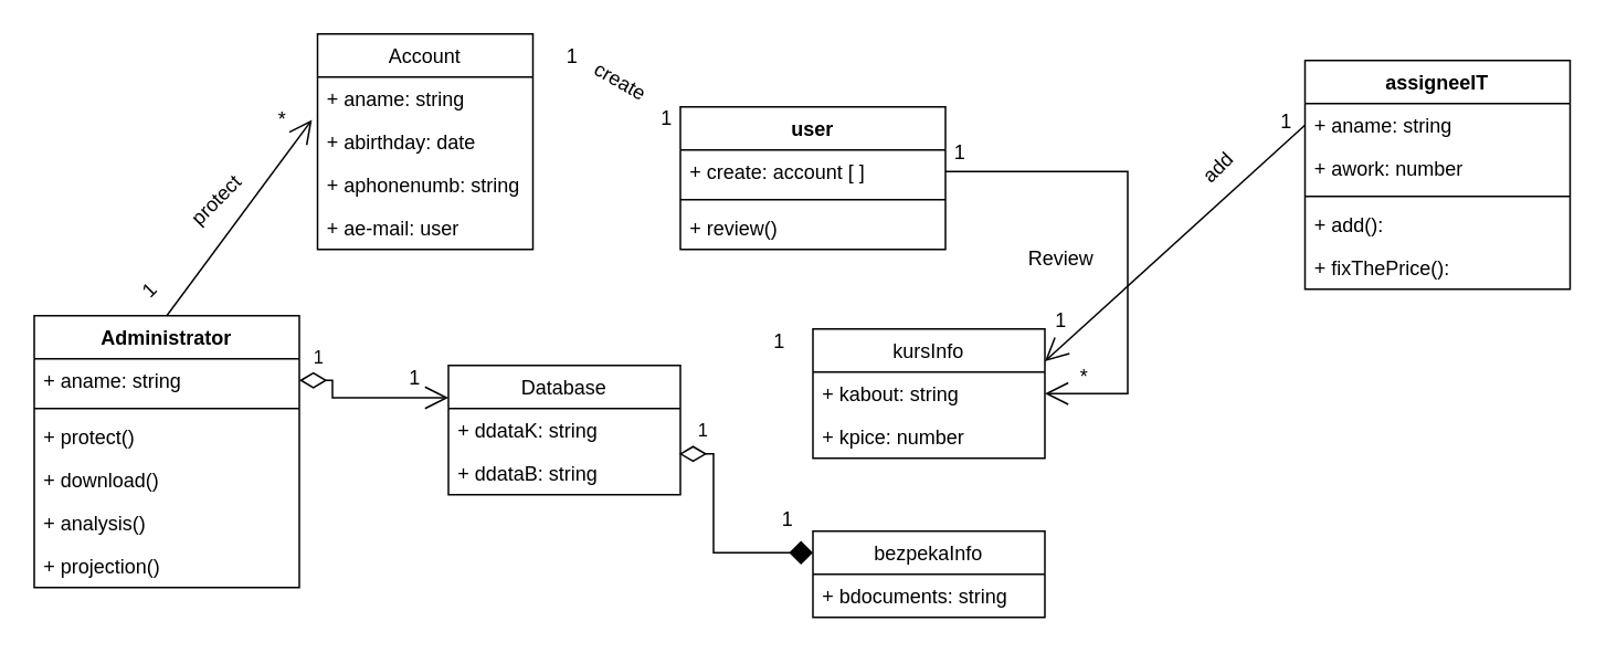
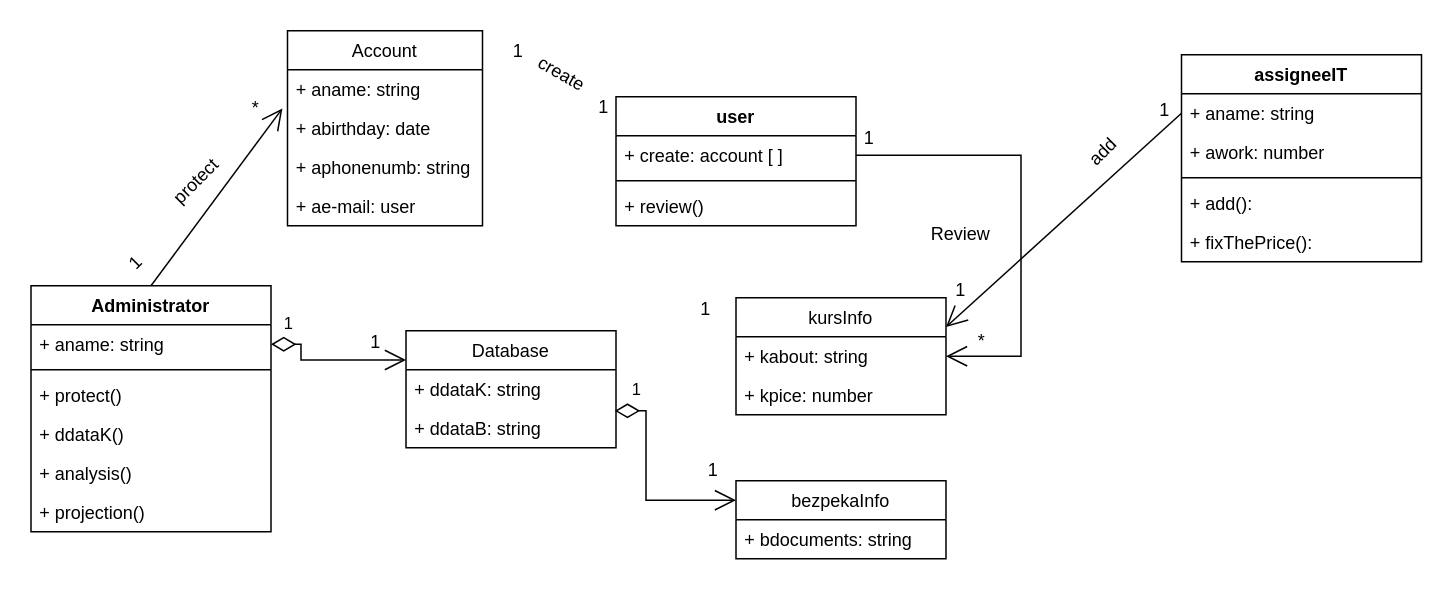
- <mxCell id="6" value="+ download()" style="text;strokeColor=none;fillColor=none;align=left;verticalAlign=top;spacingLeft=4;spacingRight=4;overflow=hidden;rotatable=0;points=[[0,0.5],[1,0.5]];portConstraint=eastwest;" vertex="1" parent="2"><mxGeometry y="86" width="160" height="26" as="geometry" /></mxCell>
+ <mxCell id="6" value="+ ddataK()" style="text;strokeColor=none;fillColor=none;align=left;verticalAlign=top;spacingLeft=4;spacingRight=4;overflow=hidden;rotatable=0;points=[[0,0.5],[1,0.5]];portConstraint=eastwest;" vertex="1" parent="2"><mxGeometry y="86" width="160" height="26" as="geometry" /></mxCell>
- <mxCell id="39" value="1" style="endArrow=diamond;html=1;endSize=12;startArrow=diamondThin;startSize=14;startFill=0;edgeStyle=orthogonalEdgeStyle;align=left;verticalAlign=bottom;rounded=0;exitX=0.994;exitY=0.054;exitDx=0;exitDy=0;entryX=0;entryY=0.25;entryDx=0;entryDy=0;exitPerimeter=0;" edge="1" parent="1" source="20" target="24"><mxGeometry x="-0.859" y="5" relative="1" as="geometry"><mxPoint x="430" y="276" as="sourcePoint" /><mxPoint x="590" y="414" as="targetPoint" /><Array as="points"><mxPoint x="430" y="273" /><mxPoint x="430" y="333" /></Array><mxPoint as="offset" /></mxGeometry></mxCell>
+ <mxCell id="39" value="1" style="endArrow=open;html=1;endSize=12;startArrow=diamondThin;startSize=14;startFill=0;edgeStyle=orthogonalEdgeStyle;align=left;verticalAlign=bottom;rounded=0;exitX=0.994;exitY=0.054;exitDx=0;exitDy=0;entryX=0;entryY=0.25;entryDx=0;entryDy=0;exitPerimeter=0;" edge="1" parent="1" source="20" target="24"><mxGeometry x="-0.859" y="5" relative="1" as="geometry"><mxPoint x="430" y="276" as="sourcePoint" /><mxPoint x="590" y="414" as="targetPoint" /><Array as="points"><mxPoint x="430" y="273" /><mxPoint x="430" y="333" /></Array><mxPoint as="offset" /></mxGeometry></mxCell>
